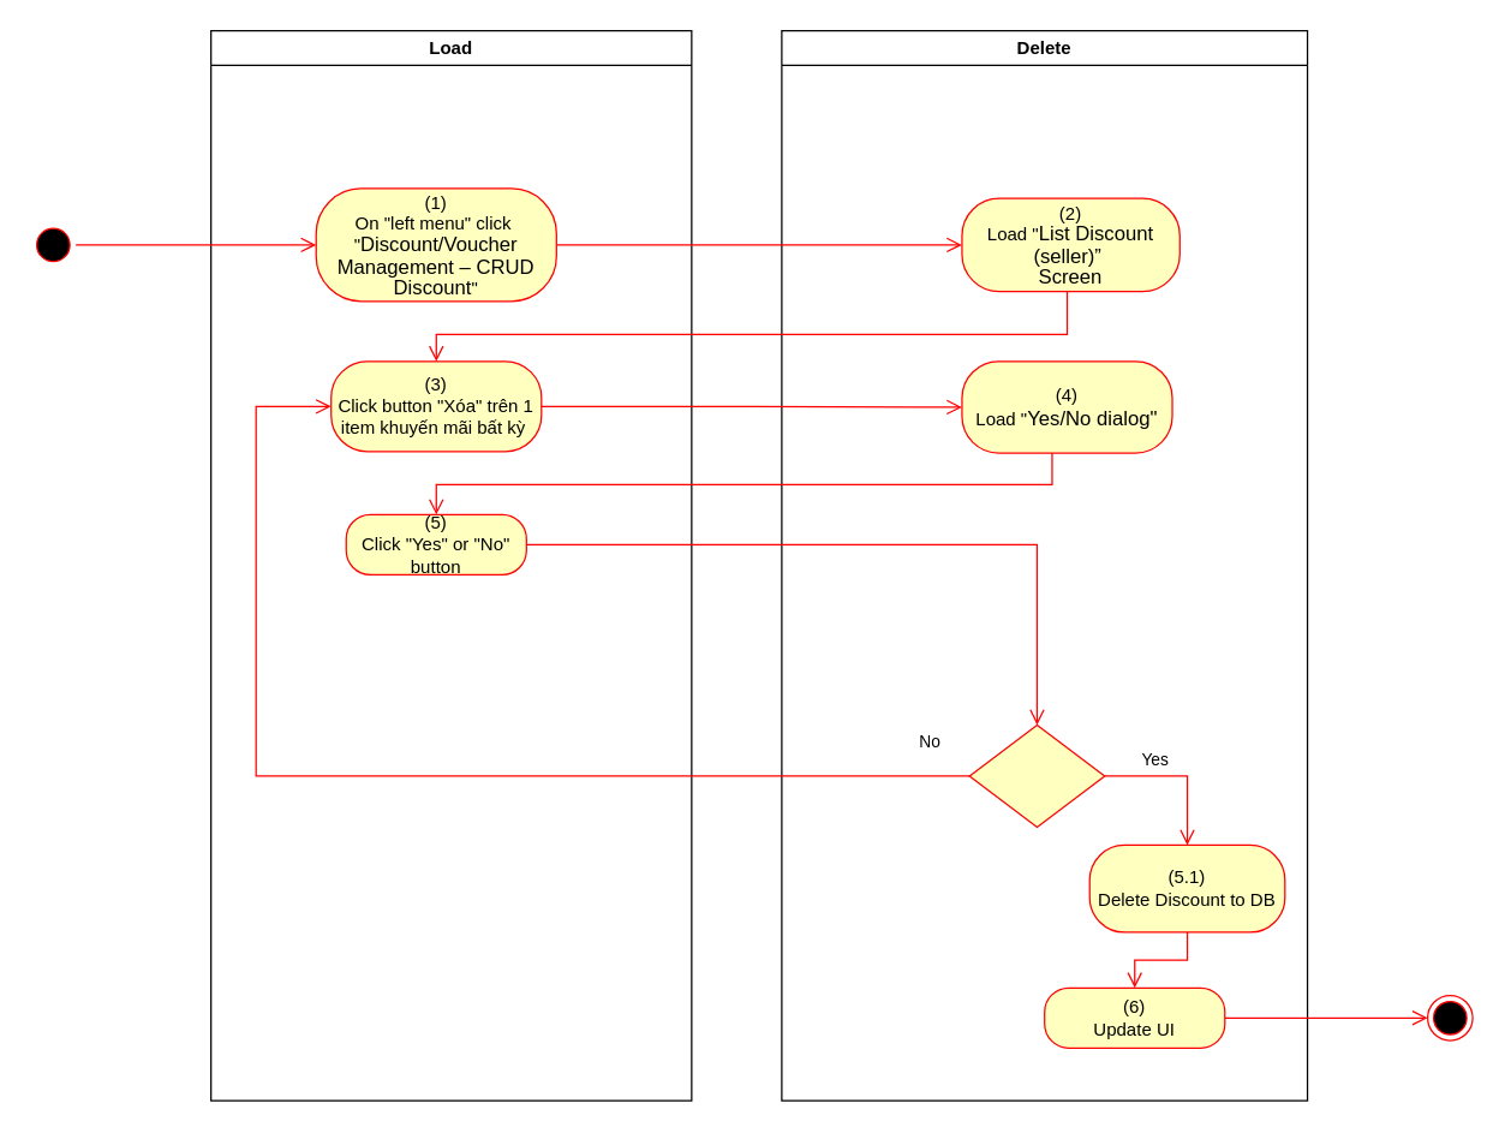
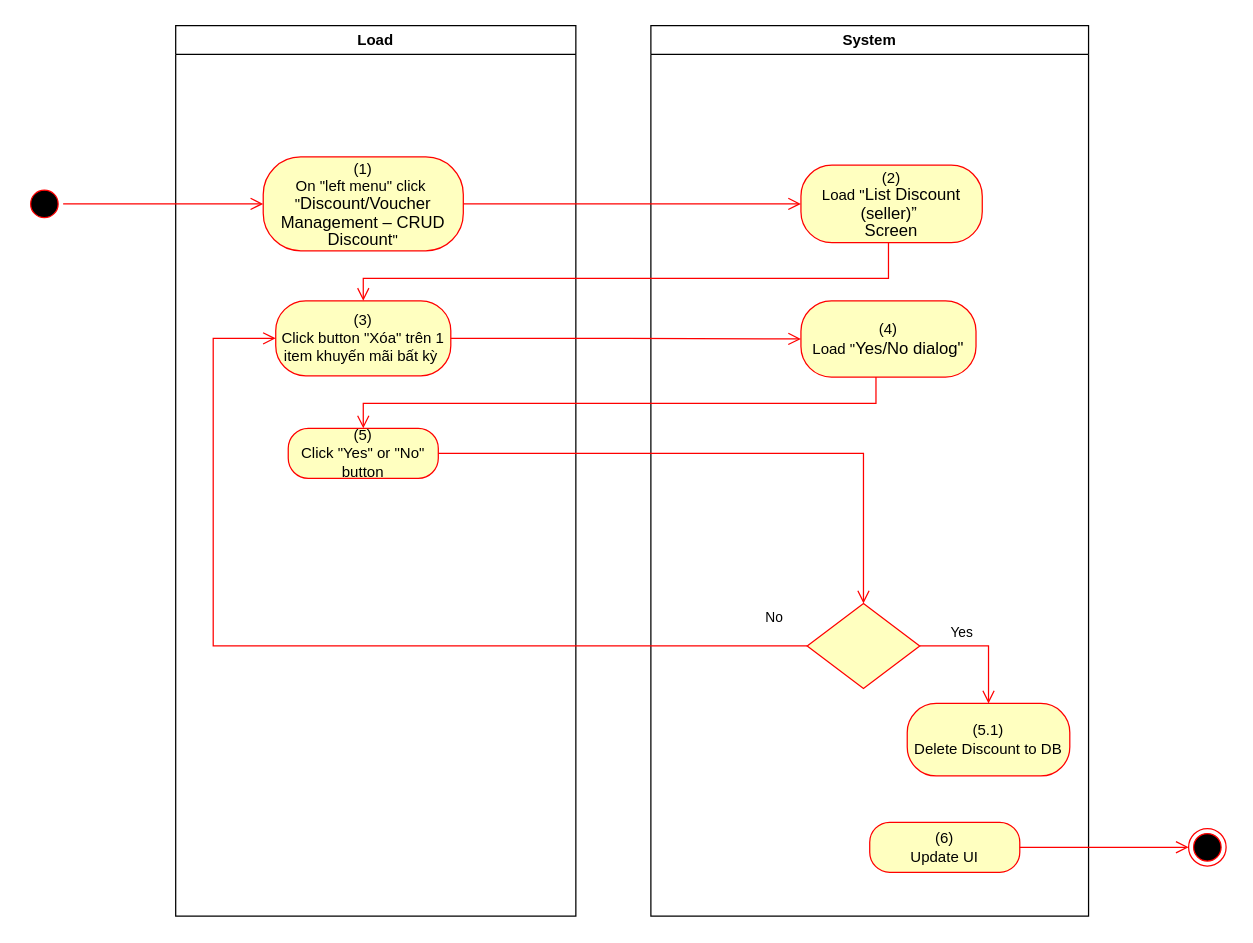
- <mxCell id="6" value="Delete" style="swimlane;whiteSpace=wrap;startSize=23;" vertex="1" parent="1"><mxGeometry x="520" y="20" width="350" height="712" as="geometry" /></mxCell>
+ <mxCell id="6" value="System" style="swimlane;whiteSpace=wrap;startSize=23;" vertex="1" parent="1"><mxGeometry x="520" y="20" width="350" height="712" as="geometry" /></mxCell>
- <mxCell id="12" value="" style="edgeStyle=orthogonalEdgeStyle;html=1;verticalAlign=bottom;endArrow=open;endSize=8;strokeColor=#ff0000;rounded=0;exitX=0.5;exitY=1;exitDx=0;exitDy=0;entryX=0.5;entryY=0;entryDx=0;entryDy=0;" edge="1" parent="6" source="10" target="11"><mxGeometry relative="1" as="geometry"><mxPoint x="170" y="642" as="targetPoint" /></mxGeometry></mxCell>
